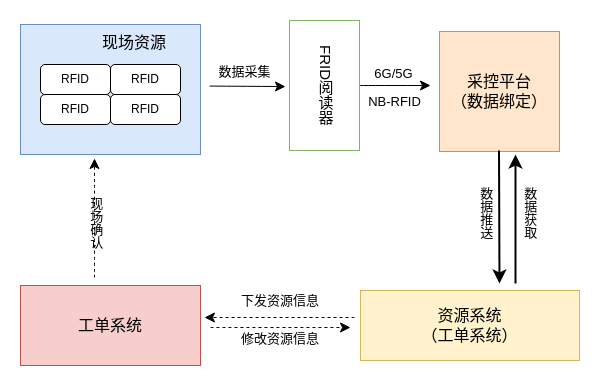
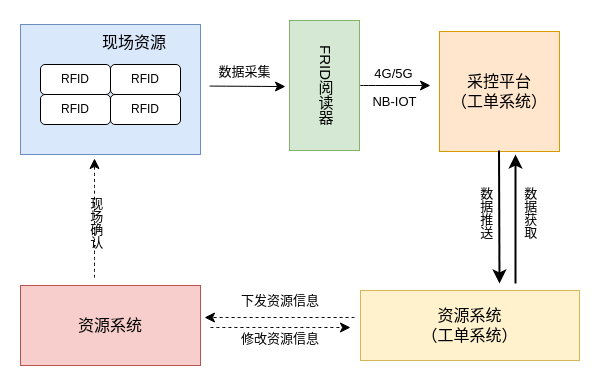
- <mxCell id="15" value="6G/5G" style="text;html=1;align=center;verticalAlign=middle;resizable=0;points=[];autosize=1;strokeColor=none;fillColor=none;fontSize=13;" vertex="1" parent="1"><mxGeometry x="363" y="58" width="60" height="30" as="geometry" /></mxCell>
+ <mxCell id="15" value="4G/5G" style="text;html=1;align=center;verticalAlign=middle;resizable=0;points=[];autosize=1;strokeColor=none;fillColor=none;fontSize=13;" vertex="1" parent="1"><mxGeometry x="363" y="58" width="60" height="30" as="geometry" /></mxCell>
- <mxCell id="9" value="FRID阅读器" style="rounded=0;whiteSpace=wrap;html=1;fillColor=#ffffff;strokeColor=#82b366;textDirection=vertical-lr;fontSize=15;" vertex="1" parent="1"><mxGeometry x="289" y="20" width="70" height="130" as="geometry" /></mxCell>
+ <mxCell id="9" value="FRID阅读器" style="rounded=0;whiteSpace=wrap;html=1;fillColor=#d5e8d4;strokeColor=#82b366;textDirection=vertical-lr;fontSize=15;" vertex="1" parent="1"><mxGeometry x="289" y="20" width="70" height="130" as="geometry" /></mxCell>
- <mxCell id="11" value="采控平台&lt;div&gt;（数据绑定）&lt;/div&gt;" style="rounded=0;whiteSpace=wrap;html=1;fillColor=#ffe6cc;strokeColor=#d79b00;fontSize=16;" vertex="1" parent="1"><mxGeometry x="439" y="31" width="120" height="120" as="geometry" /></mxCell>
+ <mxCell id="11" value="采控平台&lt;div&gt;（工单系统）&lt;/div&gt;" style="rounded=0;whiteSpace=wrap;html=1;fillColor=#ffe6cc;strokeColor=#d79b00;fontSize=16;" vertex="1" parent="1"><mxGeometry x="439" y="31" width="120" height="120" as="geometry" /></mxCell>
- <mxCell id="16" value="NB-RFID" style="text;html=1;align=center;verticalAlign=middle;resizable=0;points=[];autosize=1;strokeColor=none;fillColor=none;fontSize=13;" vertex="1" parent="1"><mxGeometry x="359" y="86" width="70" height="30" as="geometry" /></mxCell>
+ <mxCell id="16" value="NB-IOT" style="text;html=1;align=center;verticalAlign=middle;resizable=0;points=[];autosize=1;strokeColor=none;fillColor=none;fontSize=13;" vertex="1" parent="1"><mxGeometry x="359" y="86" width="70" height="30" as="geometry" /></mxCell>
- <mxCell id="17" value="工单系统" style="rounded=0;whiteSpace=wrap;html=1;fillColor=#f8cecc;strokeColor=#b85450;fontSize=16;" vertex="1" parent="1"><mxGeometry x="20" y="285" width="180" height="80" as="geometry" /></mxCell>
+ <mxCell id="17" value="资源系统" style="rounded=0;whiteSpace=wrap;html=1;fillColor=#f8cecc;strokeColor=#b85450;fontSize=16;" vertex="1" parent="1"><mxGeometry x="20" y="285" width="180" height="80" as="geometry" /></mxCell>
